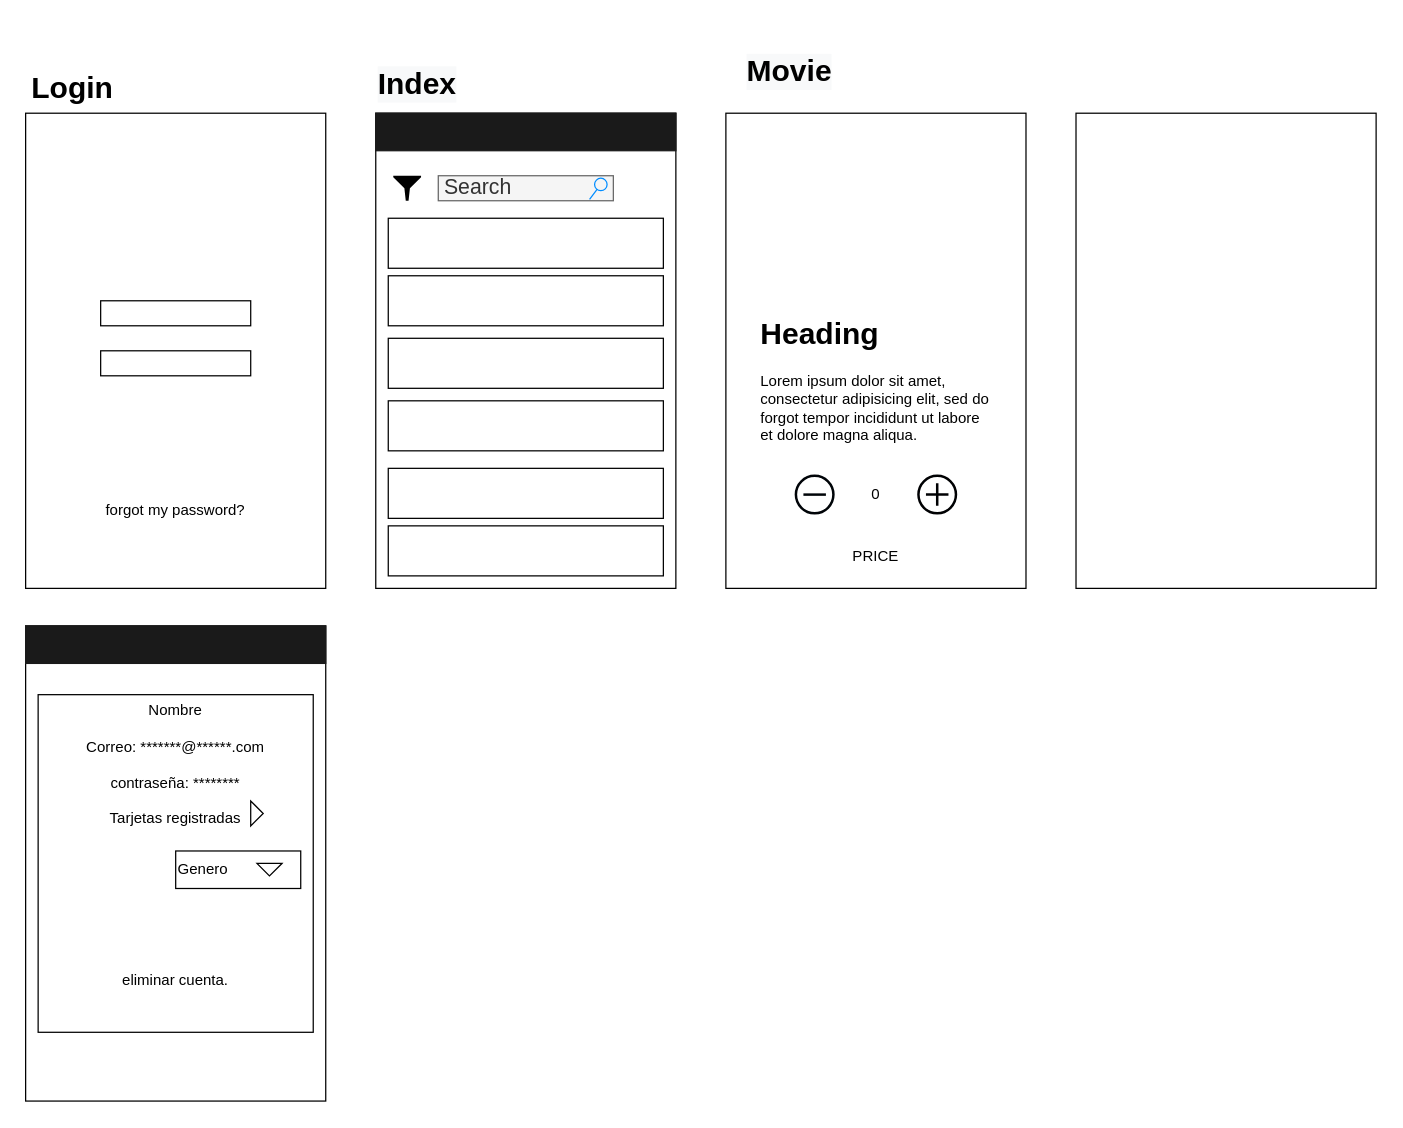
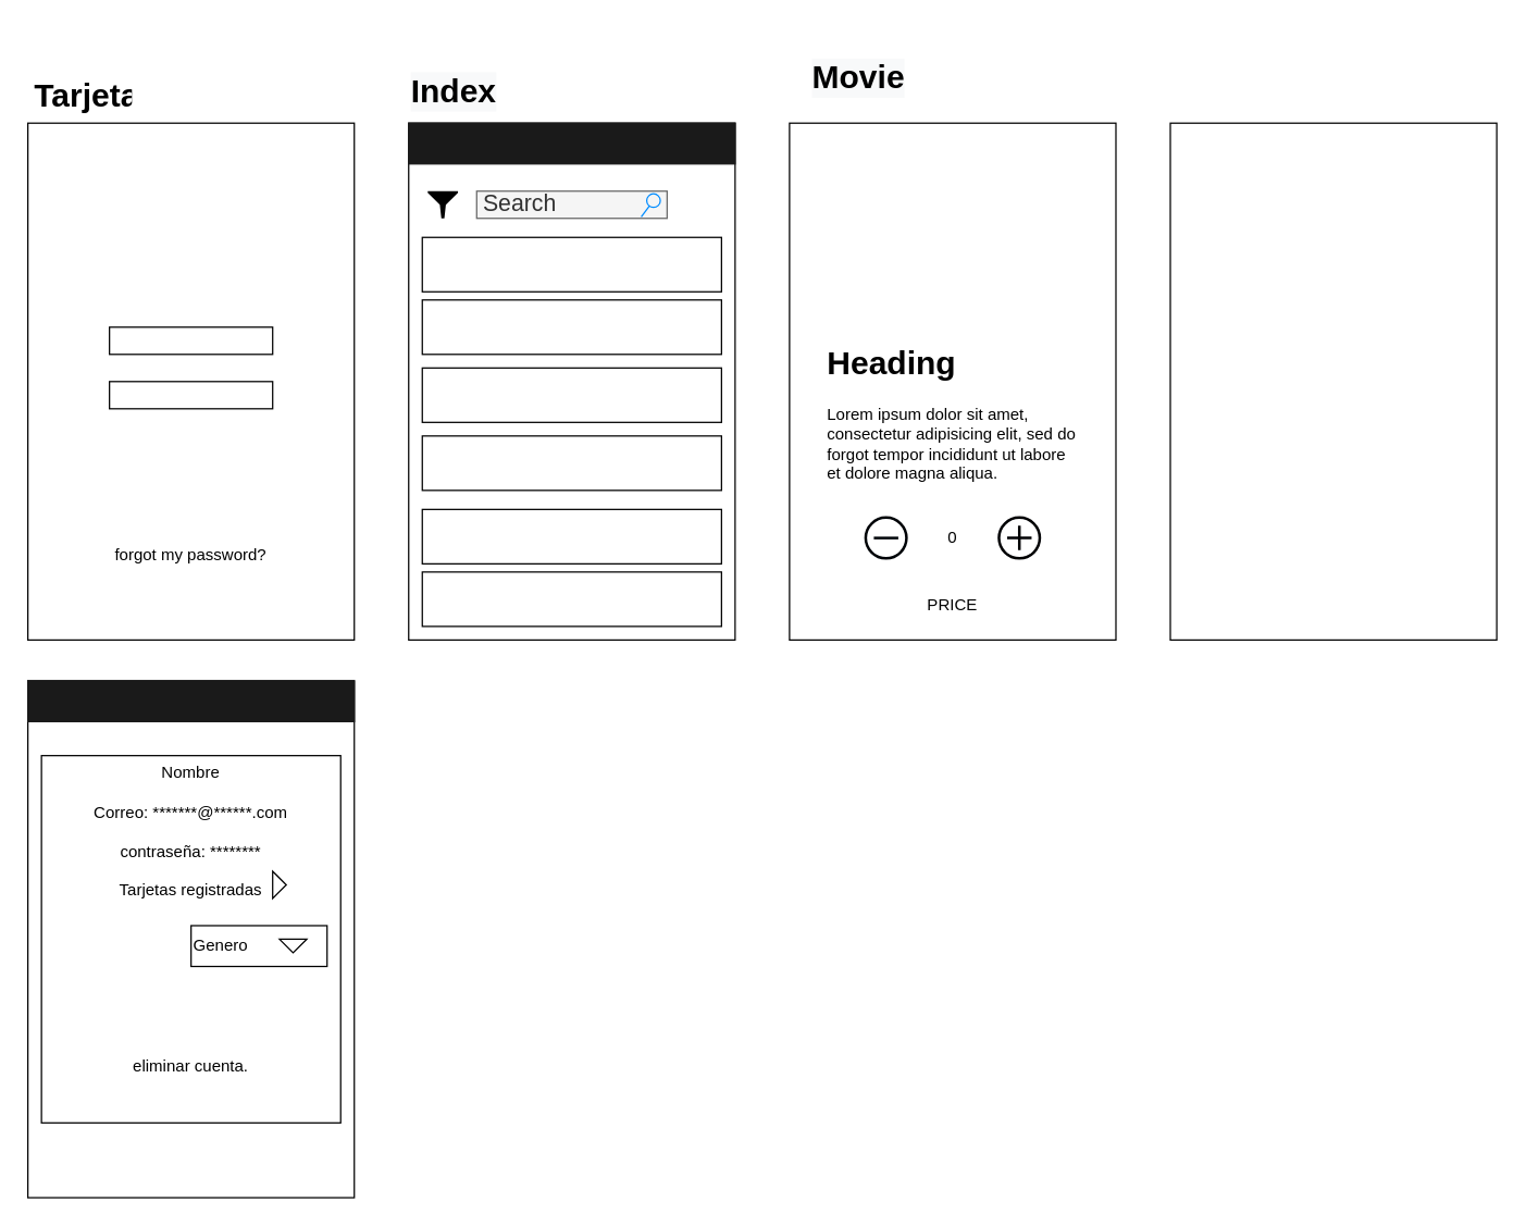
- <mxCell id="7" value="&lt;h1&gt;Login&lt;/h1&gt;" style="text;html=1;strokeColor=none;fillColor=none;spacing=5;spacingTop=-20;whiteSpace=wrap;overflow=hidden;rounded=0;" vertex="1" parent="1"><mxGeometry x="20" y="50" width="80" height="40" as="geometry" /></mxCell>
+ <mxCell id="7" value="&lt;h1&gt;Tarjetas&lt;/h1&gt;" style="text;html=1;strokeColor=none;fillColor=none;spacing=5;spacingTop=-20;whiteSpace=wrap;overflow=hidden;rounded=0;" vertex="1" parent="1"><mxGeometry x="20" y="50" width="80" height="40" as="geometry" /></mxCell>
